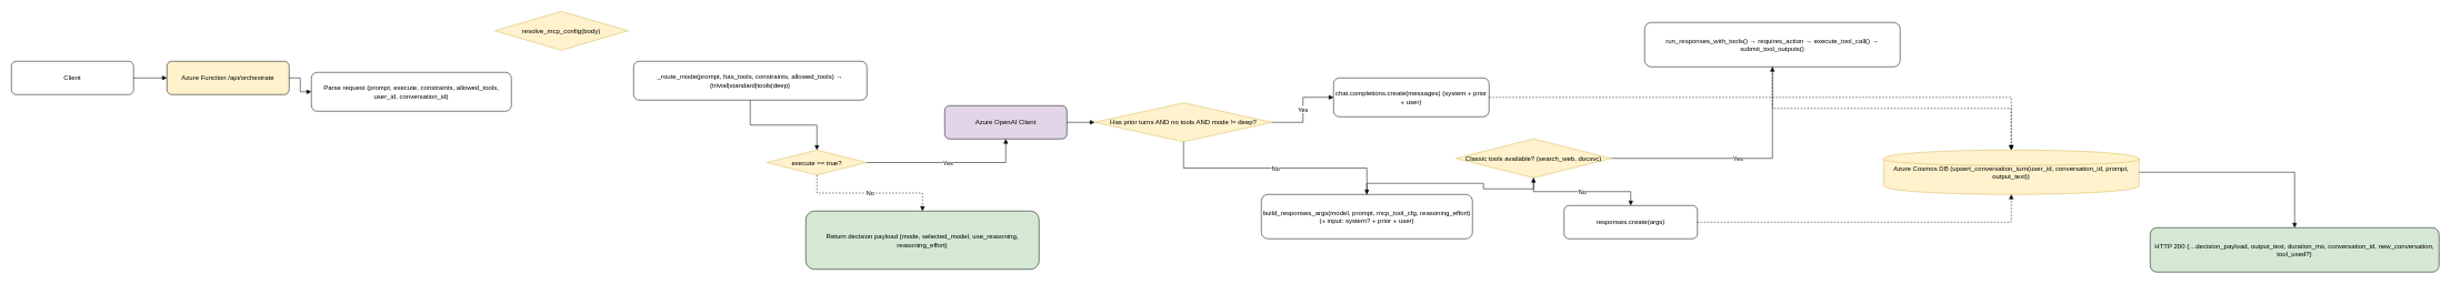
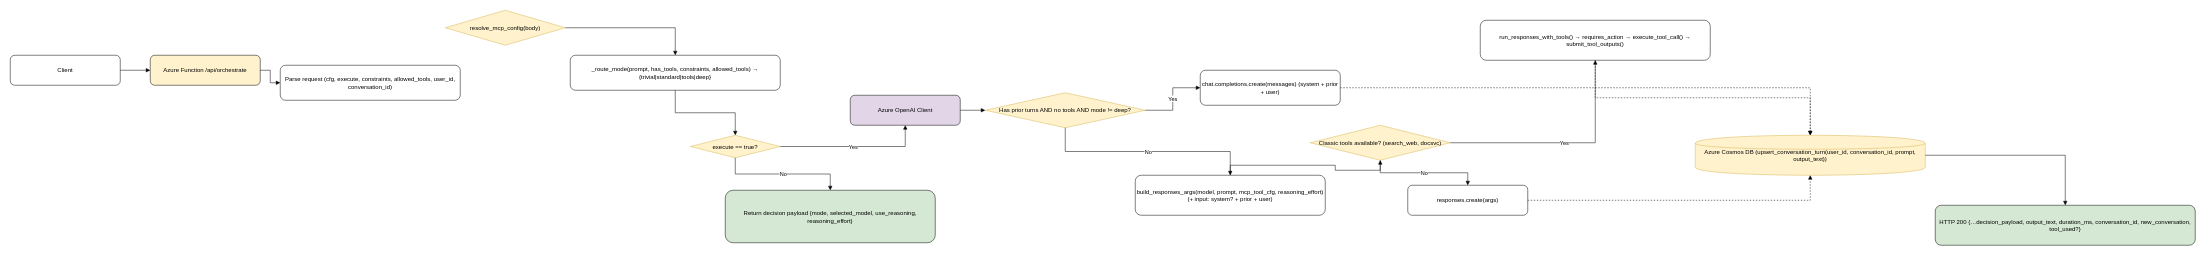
+ <mxCell id="20" style="edgeStyle=orthogonalEdgeStyle;rounded=0;orthogonalLoop=1;jettySize=auto;html=1;endArrow=block;" parent="1" source="5" target="6" edge="1"><mxGeometry relative="1" as="geometry" /></mxCell>
- <mxCell id="4" value="Parse request (prompt, execute, constraints, allowed_tools, user_id, conversation_id)" style="rounded=1;whiteSpace=wrap;html=1;" parent="1" vertex="1"><mxGeometry x="560" y="130" width="360" height="70" as="geometry" /></mxCell>
+ <mxCell id="4" value="Parse request (cfg, execute, constraints, allowed_tools, user_id, conversation_id)" style="rounded=1;whiteSpace=wrap;html=1;" parent="1" vertex="1"><mxGeometry x="560" y="130" width="360" height="70" as="geometry" /></mxCell>
- <mxCell id="22" value="No" style="edgeStyle=orthogonalEdgeStyle;rounded=0;orthogonalLoop=1;jettySize=auto;html=1;endArrow=block;dashed=1;" parent="1" source="7" target="8" edge="1"><mxGeometry relative="1" as="geometry" /></mxCell>
+ <mxCell id="22" value="No" style="edgeStyle=orthogonalEdgeStyle;rounded=0;orthogonalLoop=1;jettySize=auto;html=1;endArrow=block;" parent="1" source="7" target="8" edge="1"><mxGeometry relative="1" as="geometry" /></mxCell>
